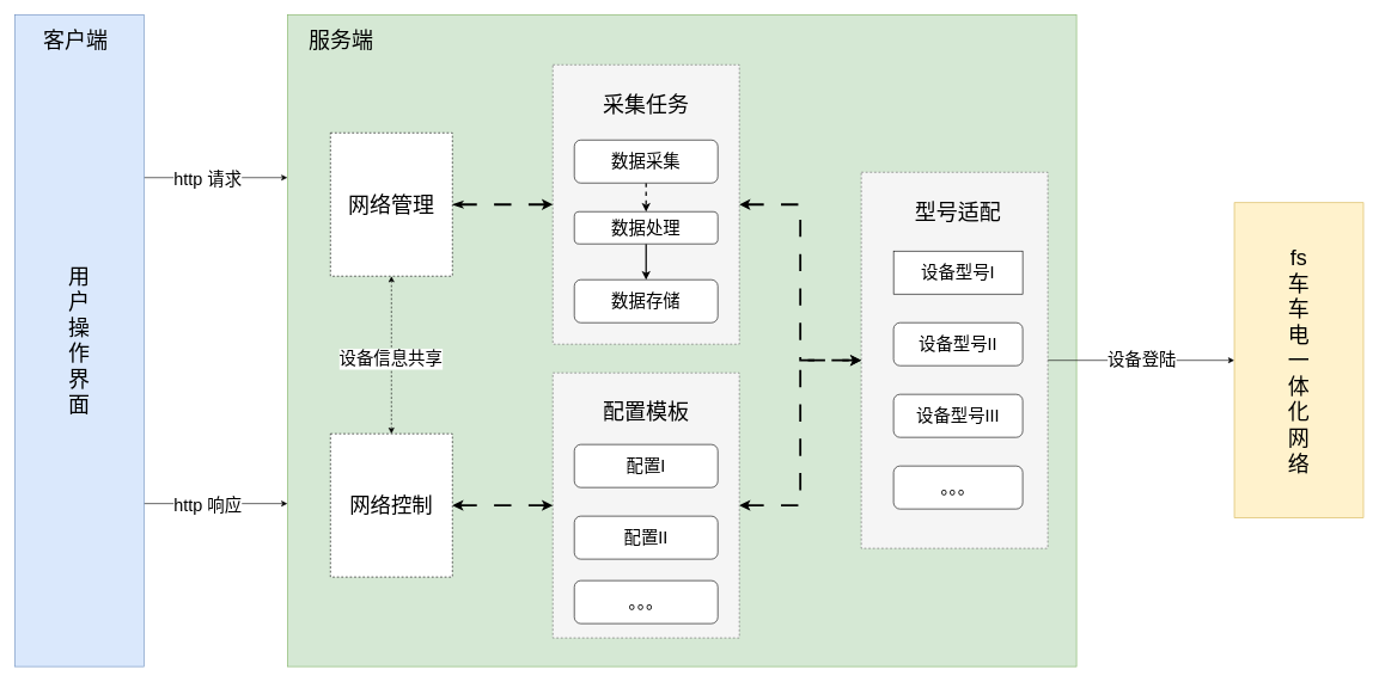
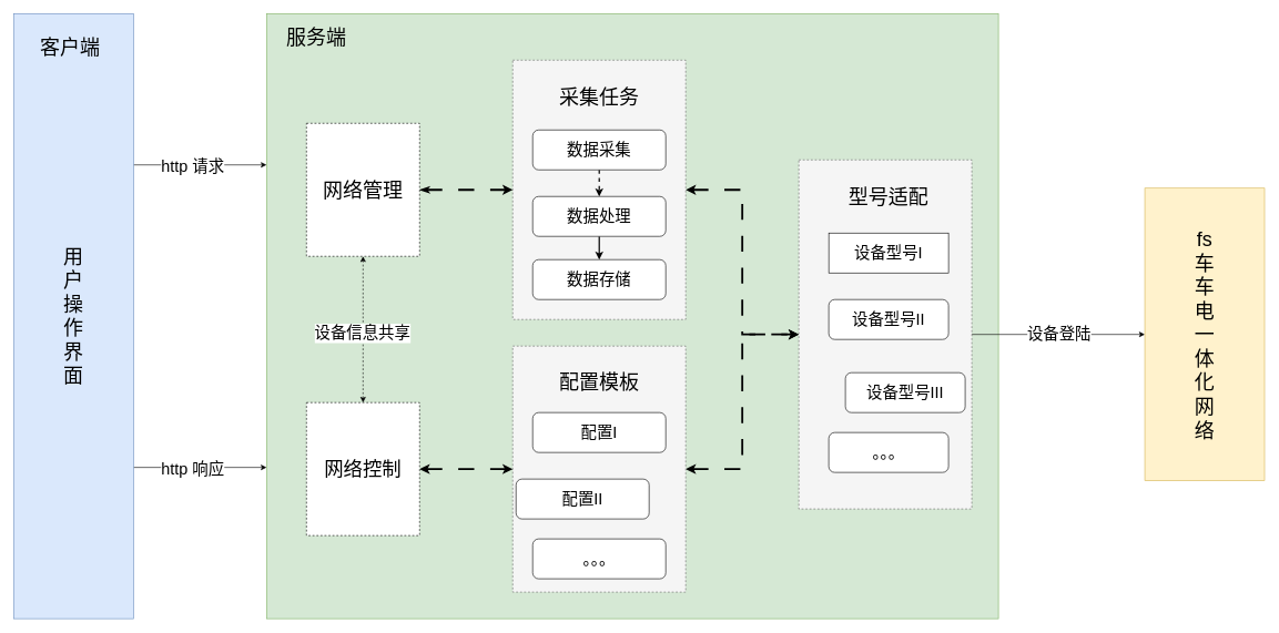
- <mxCell id="37" value="&lt;font style=&quot;font-size: 30px;&quot;&gt;客户端&lt;/font&gt;" style="text;html=1;align=center;verticalAlign=middle;whiteSpace=wrap;rounded=0;" vertex="1" parent="1"><mxGeometry x="40" y="40" width="130" height="30" as="geometry" /></mxCell>
+ <mxCell id="37" value="&lt;font style=&quot;font-size: 30px;&quot;&gt;客户端&lt;/font&gt;" style="text;html=1;align=center;verticalAlign=middle;whiteSpace=wrap;rounded=0;" vertex="1" parent="1"><mxGeometry x="40" y="55" width="130" height="30" as="geometry" /></mxCell>
- <mxCell id="23" value="&lt;font style=&quot;font-size: 24px;&quot;&gt;数据处理&lt;/font&gt;" style="rounded=1;whiteSpace=wrap;html=1;" vertex="1" parent="1"><mxGeometry x="800" y="295" width="200" height="45" as="geometry" /></mxCell>
+ <mxCell id="23" value="&lt;font style=&quot;font-size: 24px;&quot;&gt;数据处理&lt;/font&gt;" style="rounded=1;whiteSpace=wrap;html=1;" vertex="1" parent="1"><mxGeometry x="800" y="295" width="200" height="60" as="geometry" /></mxCell>
- <mxCell id="32" value="&lt;font style=&quot;font-size: 24px;&quot;&gt;设备型号III&lt;/font&gt;" style="rounded=1;whiteSpace=wrap;html=1;" vertex="1" parent="1"><mxGeometry x="1245" y="550" width="180" height="60" as="geometry" /></mxCell>
+ <mxCell id="32" value="&lt;font style=&quot;font-size: 24px;&quot;&gt;设备型号III&lt;/font&gt;" style="rounded=1;whiteSpace=wrap;html=1;" vertex="1" parent="1"><mxGeometry x="1270" y="560" width="180" height="60" as="geometry" /></mxCell>
- <mxCell id="29" value="&lt;font style=&quot;font-size: 24px;&quot;&gt;配置II&lt;/font&gt;" style="rounded=1;whiteSpace=wrap;html=1;" vertex="1" parent="1"><mxGeometry x="800" y="720" width="200" height="60" as="geometry" /></mxCell>
+ <mxCell id="29" value="&lt;font style=&quot;font-size: 24px;&quot;&gt;配置II&lt;/font&gt;" style="rounded=1;whiteSpace=wrap;html=1;" vertex="1" parent="1"><mxGeometry x="775" y="720" width="200" height="60" as="geometry" /></mxCell>
